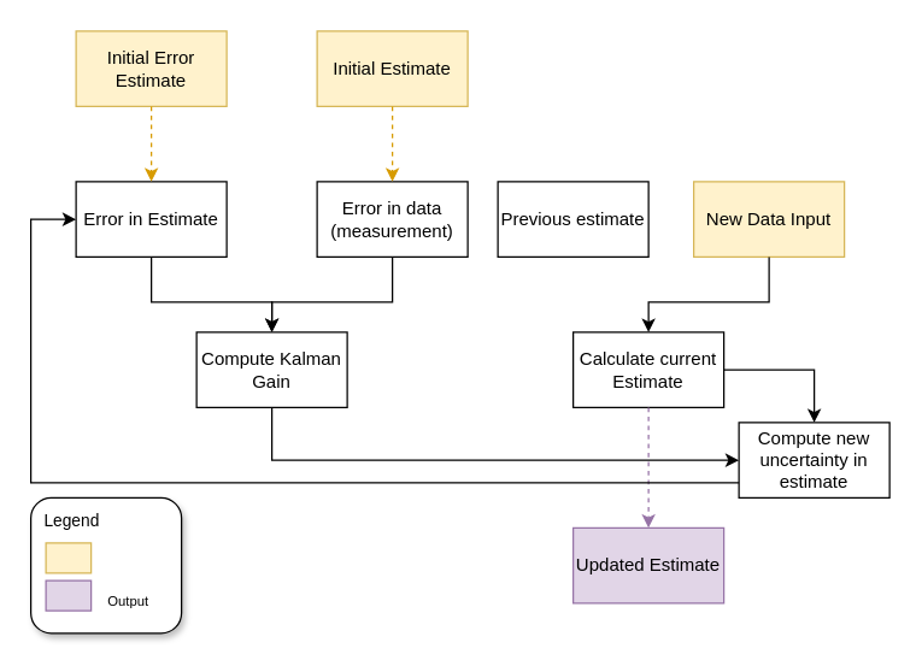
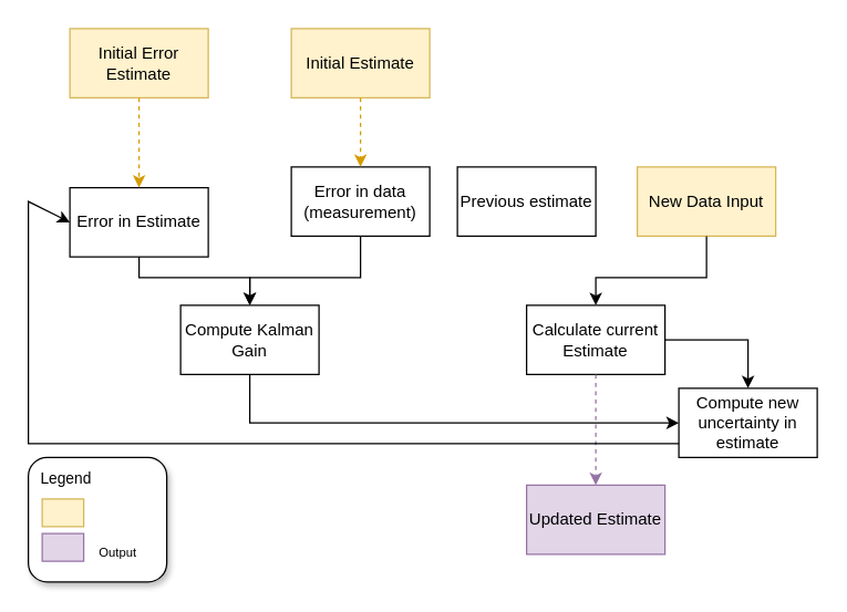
- <mxCell id="6" value="&lt;div&gt;Error in Estimate&lt;/div&gt;" style="rounded=0;whiteSpace=wrap;html=1;" vertex="1" parent="1"><mxGeometry x="50" y="120" width="100" height="50" as="geometry" /></mxCell>
+ <mxCell id="6" value="&lt;div&gt;Error in Estimate&lt;/div&gt;" style="rounded=0;whiteSpace=wrap;html=1;" vertex="1" parent="1"><mxGeometry x="50" y="135" width="100" height="50" as="geometry" /></mxCell>
